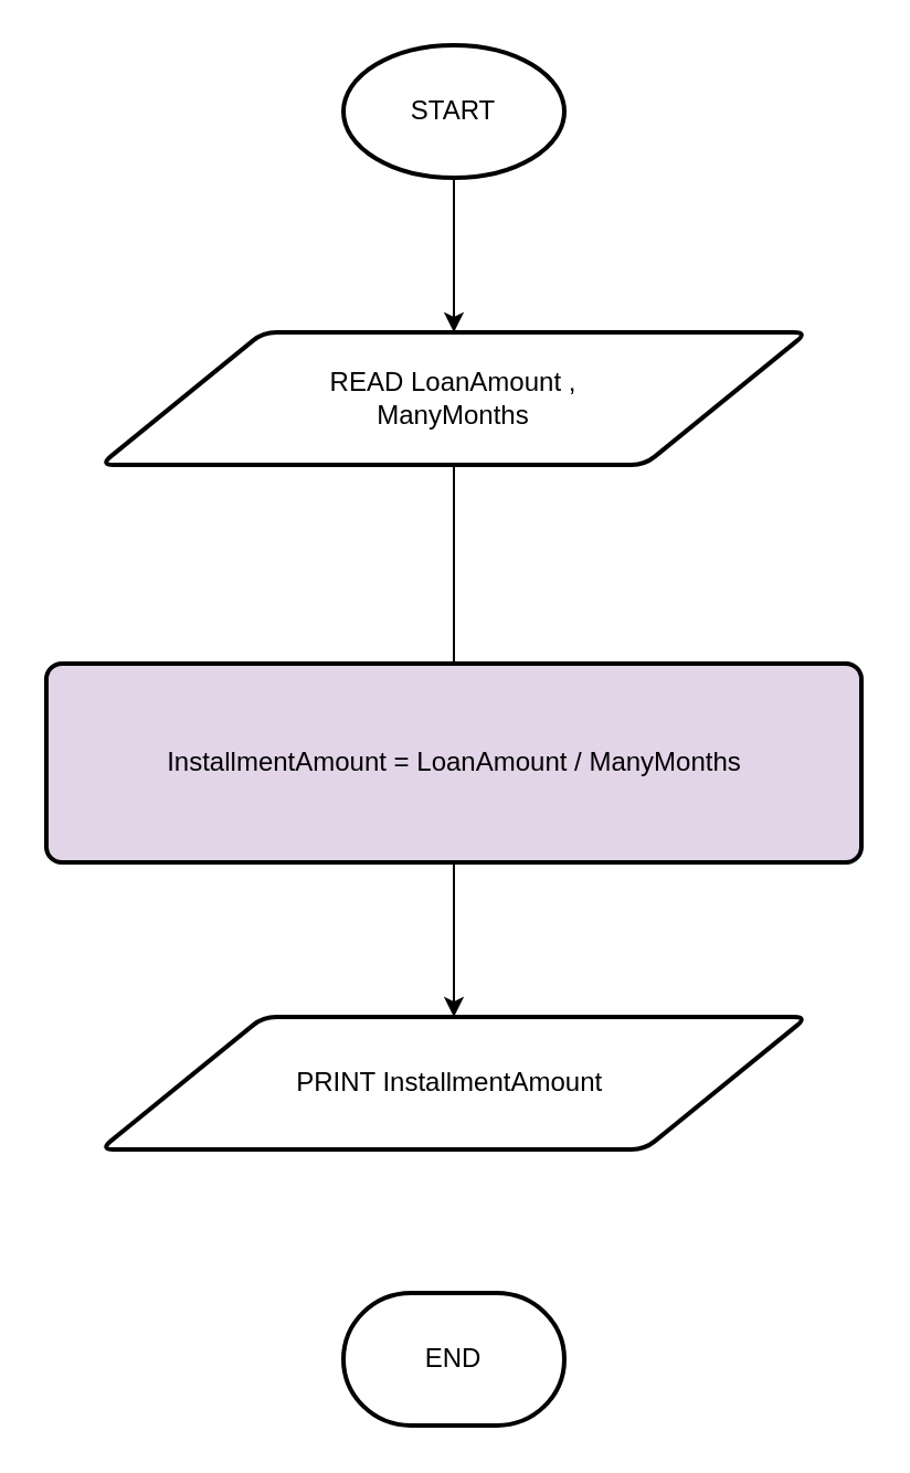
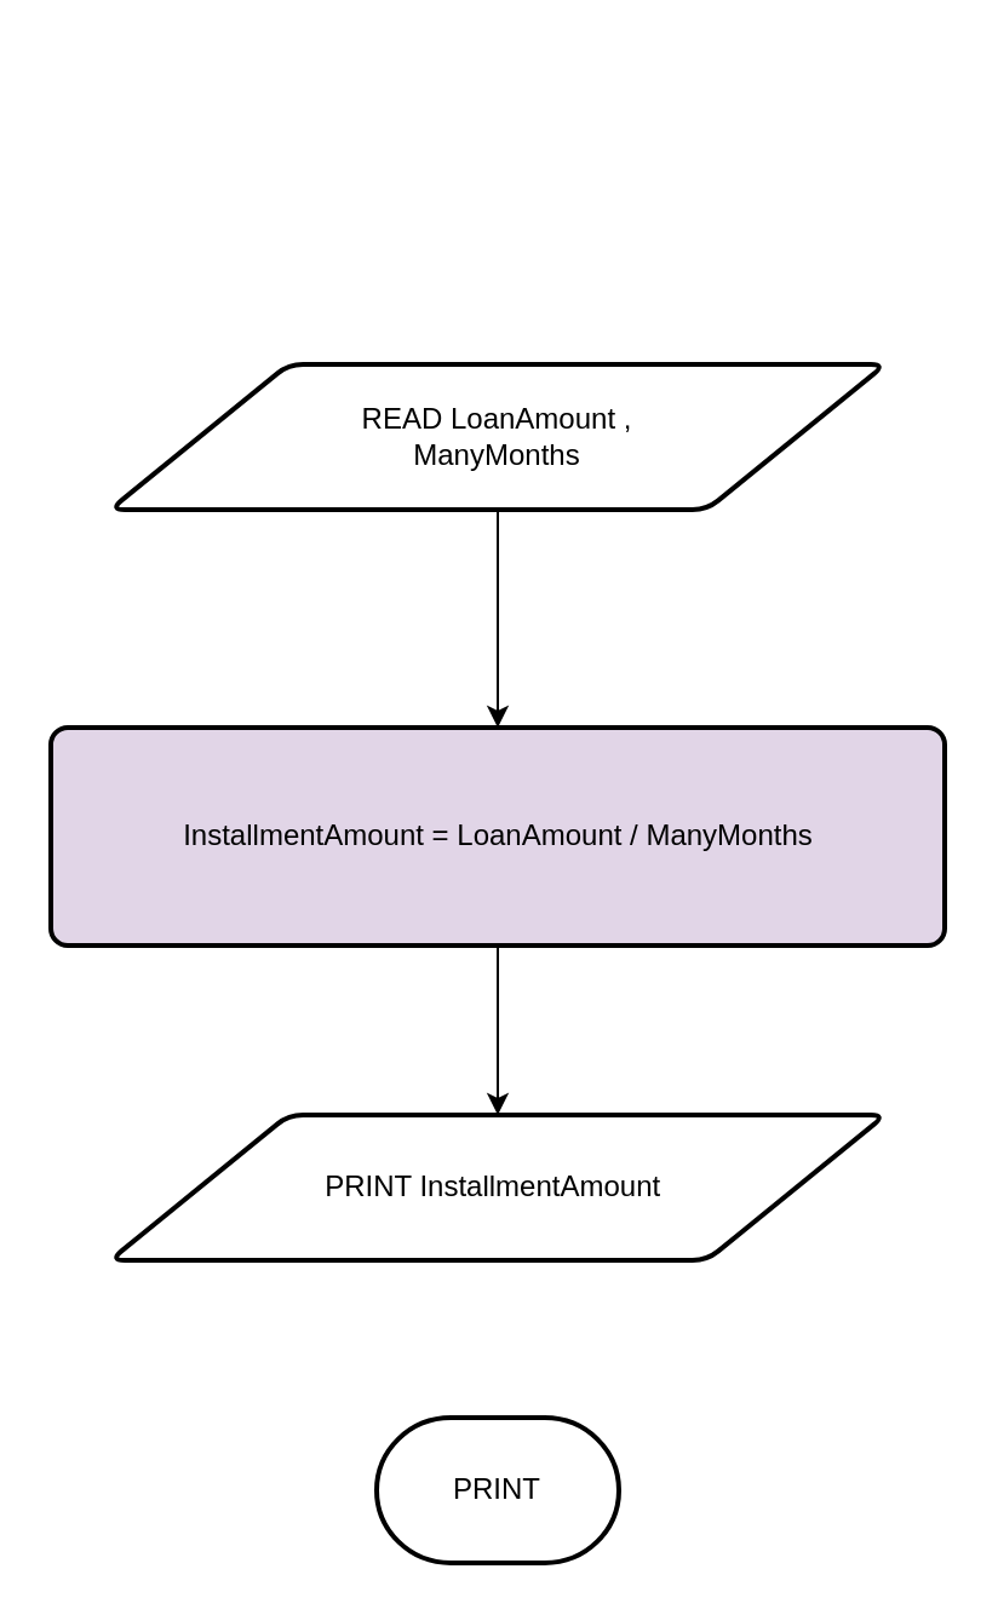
- <mxCell id="3" value="START" style="strokeWidth=2;html=1;shape=mxgraph.flowchart.start_1;whiteSpace=wrap;" vertex="1" parent="1"><mxGeometry x="155" y="20" width="100" height="60" as="geometry" /></mxCell>
- <mxCell id="2" style="edgeStyle=orthogonalEdgeStyle;rounded=0;orthogonalLoop=1;jettySize=auto;html=1;exitX=0.5;exitY=1;exitDx=0;exitDy=0;exitPerimeter=0;" edge="1" parent="1" source="3" target="5"><mxGeometry relative="1" as="geometry" /></mxCell>
- <mxCell id="4" style="edgeStyle=orthogonalEdgeStyle;rounded=0;orthogonalLoop=1;jettySize=auto;html=1;exitX=0.5;exitY=1;exitDx=0;exitDy=0;entryX=0.5;entryY=0;entryDx=0;entryDy=0;endArrow=none;" edge="1" parent="1" source="5" target="7"><mxGeometry relative="1" as="geometry" /></mxCell>
+ <mxCell id="4" style="edgeStyle=orthogonalEdgeStyle;rounded=0;orthogonalLoop=1;jettySize=auto;html=1;exitX=0.5;exitY=1;exitDx=0;exitDy=0;entryX=0.5;entryY=0;entryDx=0;entryDy=0;" edge="1" parent="1" source="5" target="7"><mxGeometry relative="1" as="geometry" /></mxCell>
- <mxCell id="9" value="END" style="strokeWidth=2;html=1;shape=mxgraph.flowchart.terminator;whiteSpace=wrap;" vertex="1" parent="1"><mxGeometry x="155" y="585" width="100" height="60" as="geometry" /></mxCell>
+ <mxCell id="9" value="PRINT" style="strokeWidth=2;html=1;shape=mxgraph.flowchart.terminator;whiteSpace=wrap;" vertex="1" parent="1"><mxGeometry x="155" y="585" width="100" height="60" as="geometry" /></mxCell>
